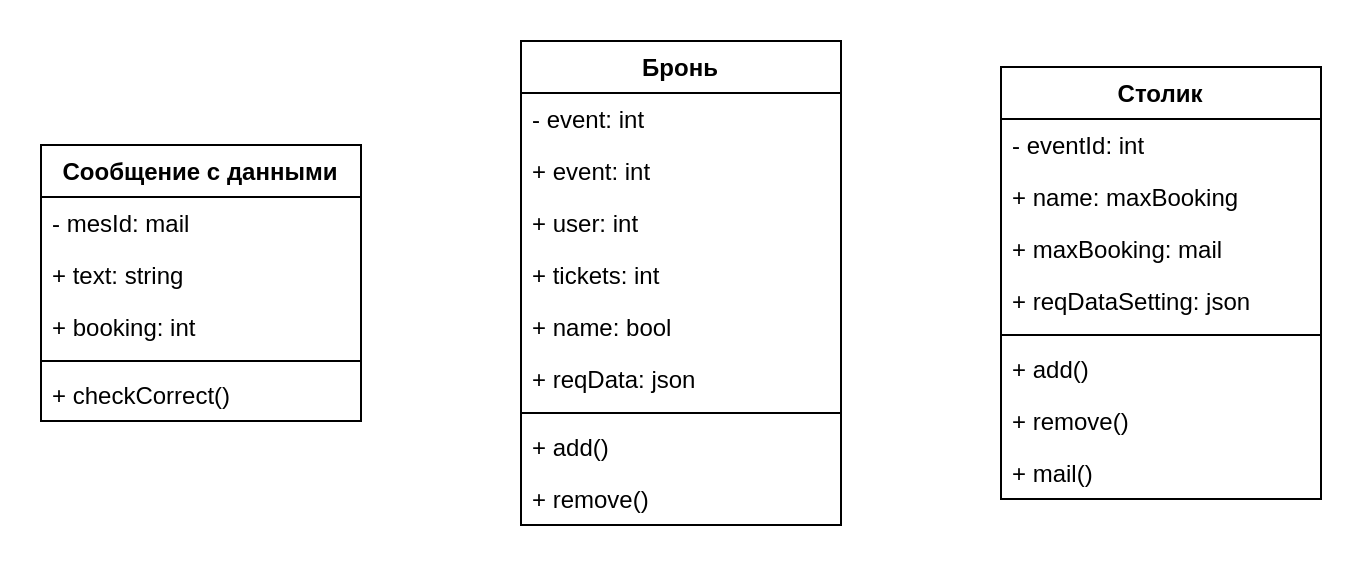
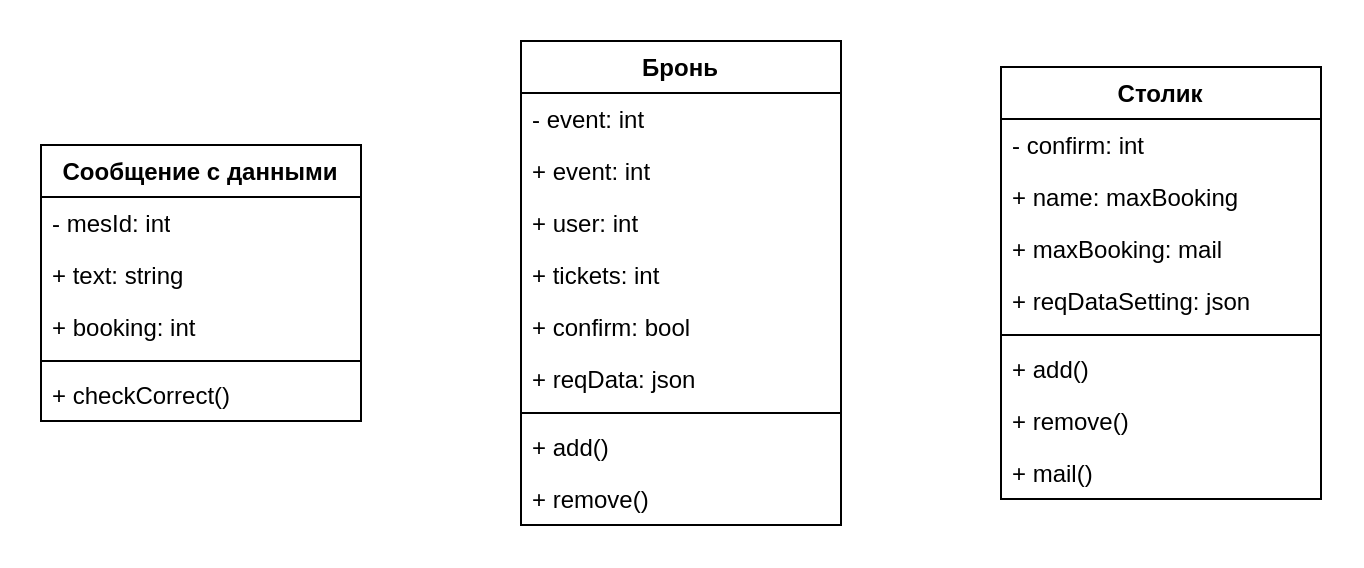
- <mxCell id="3" value="- eventId: int" style="text;strokeColor=none;fillColor=none;align=left;verticalAlign=top;spacingLeft=4;spacingRight=4;overflow=hidden;rotatable=0;points=[[0,0.5],[1,0.5]];portConstraint=eastwest;whiteSpace=wrap;html=1;" parent="2" vertex="1"><mxGeometry y="26" width="160" height="26" as="geometry" /></mxCell>
+ <mxCell id="3" value="- confirm: int" style="text;strokeColor=none;fillColor=none;align=left;verticalAlign=top;spacingLeft=4;spacingRight=4;overflow=hidden;rotatable=0;points=[[0,0.5],[1,0.5]];portConstraint=eastwest;whiteSpace=wrap;html=1;" parent="2" vertex="1"><mxGeometry y="26" width="160" height="26" as="geometry" /></mxCell>
- <mxCell id="12" value="- mesId: mail" style="text;strokeColor=none;fillColor=none;align=left;verticalAlign=top;spacingLeft=4;spacingRight=4;overflow=hidden;rotatable=0;points=[[0,0.5],[1,0.5]];portConstraint=eastwest;whiteSpace=wrap;html=1;" parent="11" vertex="1"><mxGeometry y="26" width="160" height="26" as="geometry" /></mxCell>
+ <mxCell id="12" value="- mesId: int" style="text;strokeColor=none;fillColor=none;align=left;verticalAlign=top;spacingLeft=4;spacingRight=4;overflow=hidden;rotatable=0;points=[[0,0.5],[1,0.5]];portConstraint=eastwest;whiteSpace=wrap;html=1;" parent="11" vertex="1"><mxGeometry y="26" width="160" height="26" as="geometry" /></mxCell>
- <mxCell id="22" value="+ name: bool" style="text;strokeColor=none;fillColor=none;align=left;verticalAlign=top;spacingLeft=4;spacingRight=4;overflow=hidden;rotatable=0;points=[[0,0.5],[1,0.5]];portConstraint=eastwest;whiteSpace=wrap;html=1;" parent="17" vertex="1"><mxGeometry y="130" width="160" height="26" as="geometry" /></mxCell>
+ <mxCell id="22" value="+ confirm: bool" style="text;strokeColor=none;fillColor=none;align=left;verticalAlign=top;spacingLeft=4;spacingRight=4;overflow=hidden;rotatable=0;points=[[0,0.5],[1,0.5]];portConstraint=eastwest;whiteSpace=wrap;html=1;" parent="17" vertex="1"><mxGeometry y="130" width="160" height="26" as="geometry" /></mxCell>
